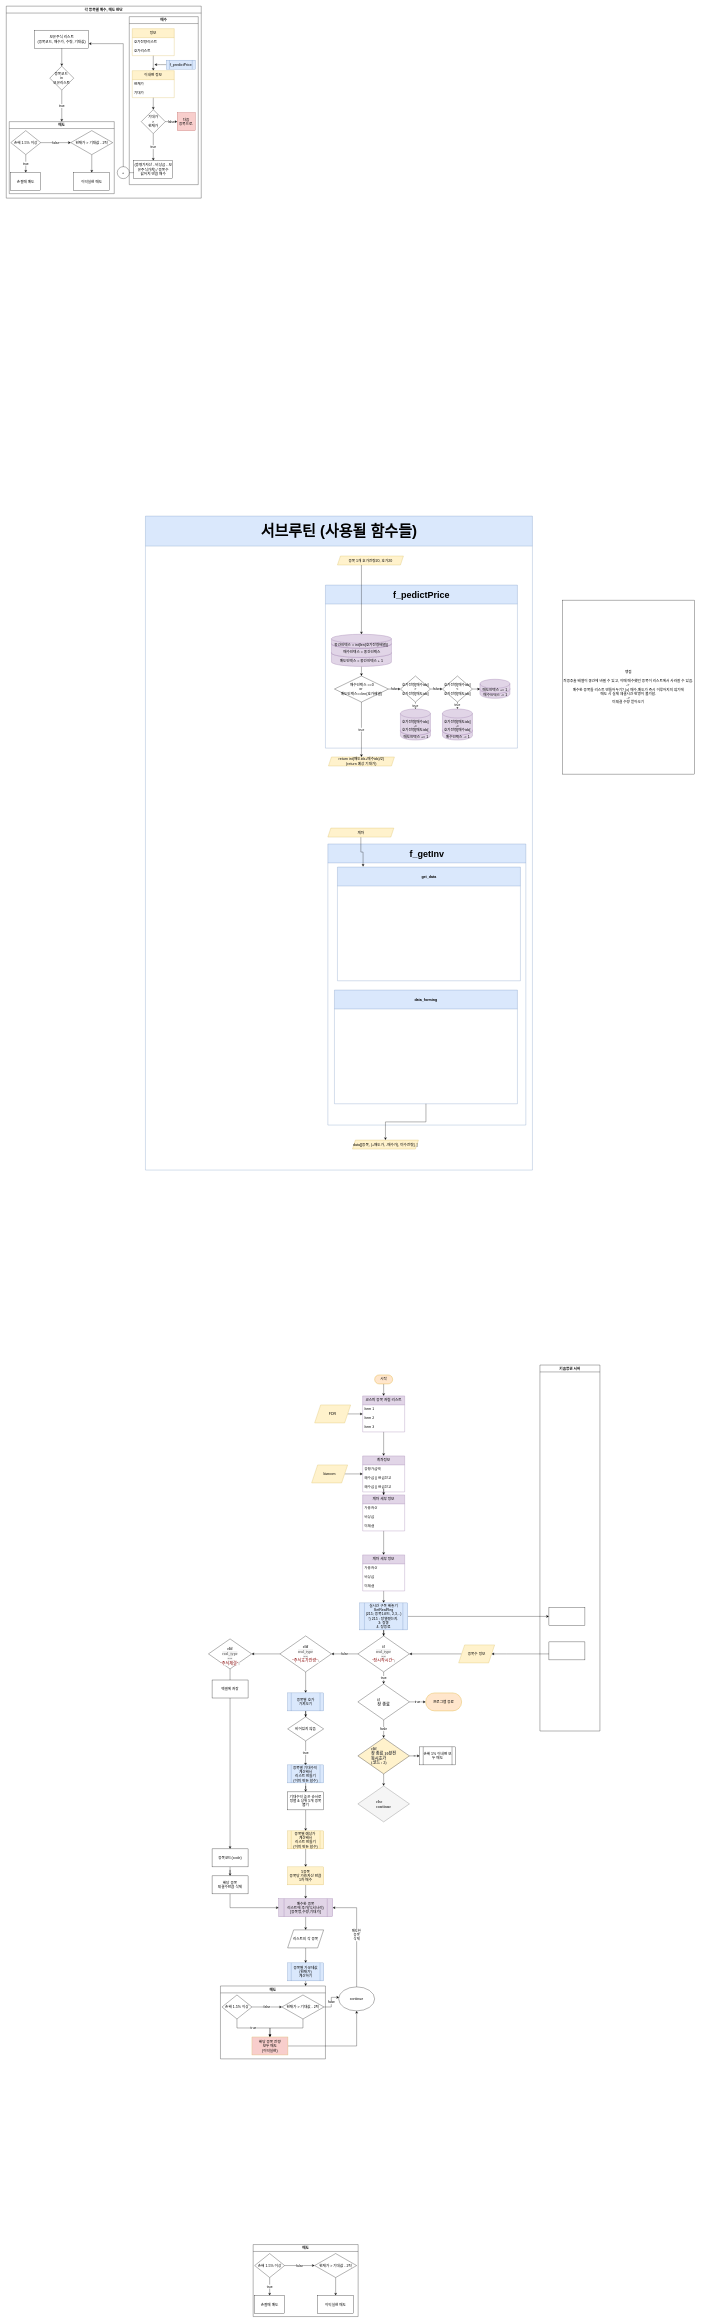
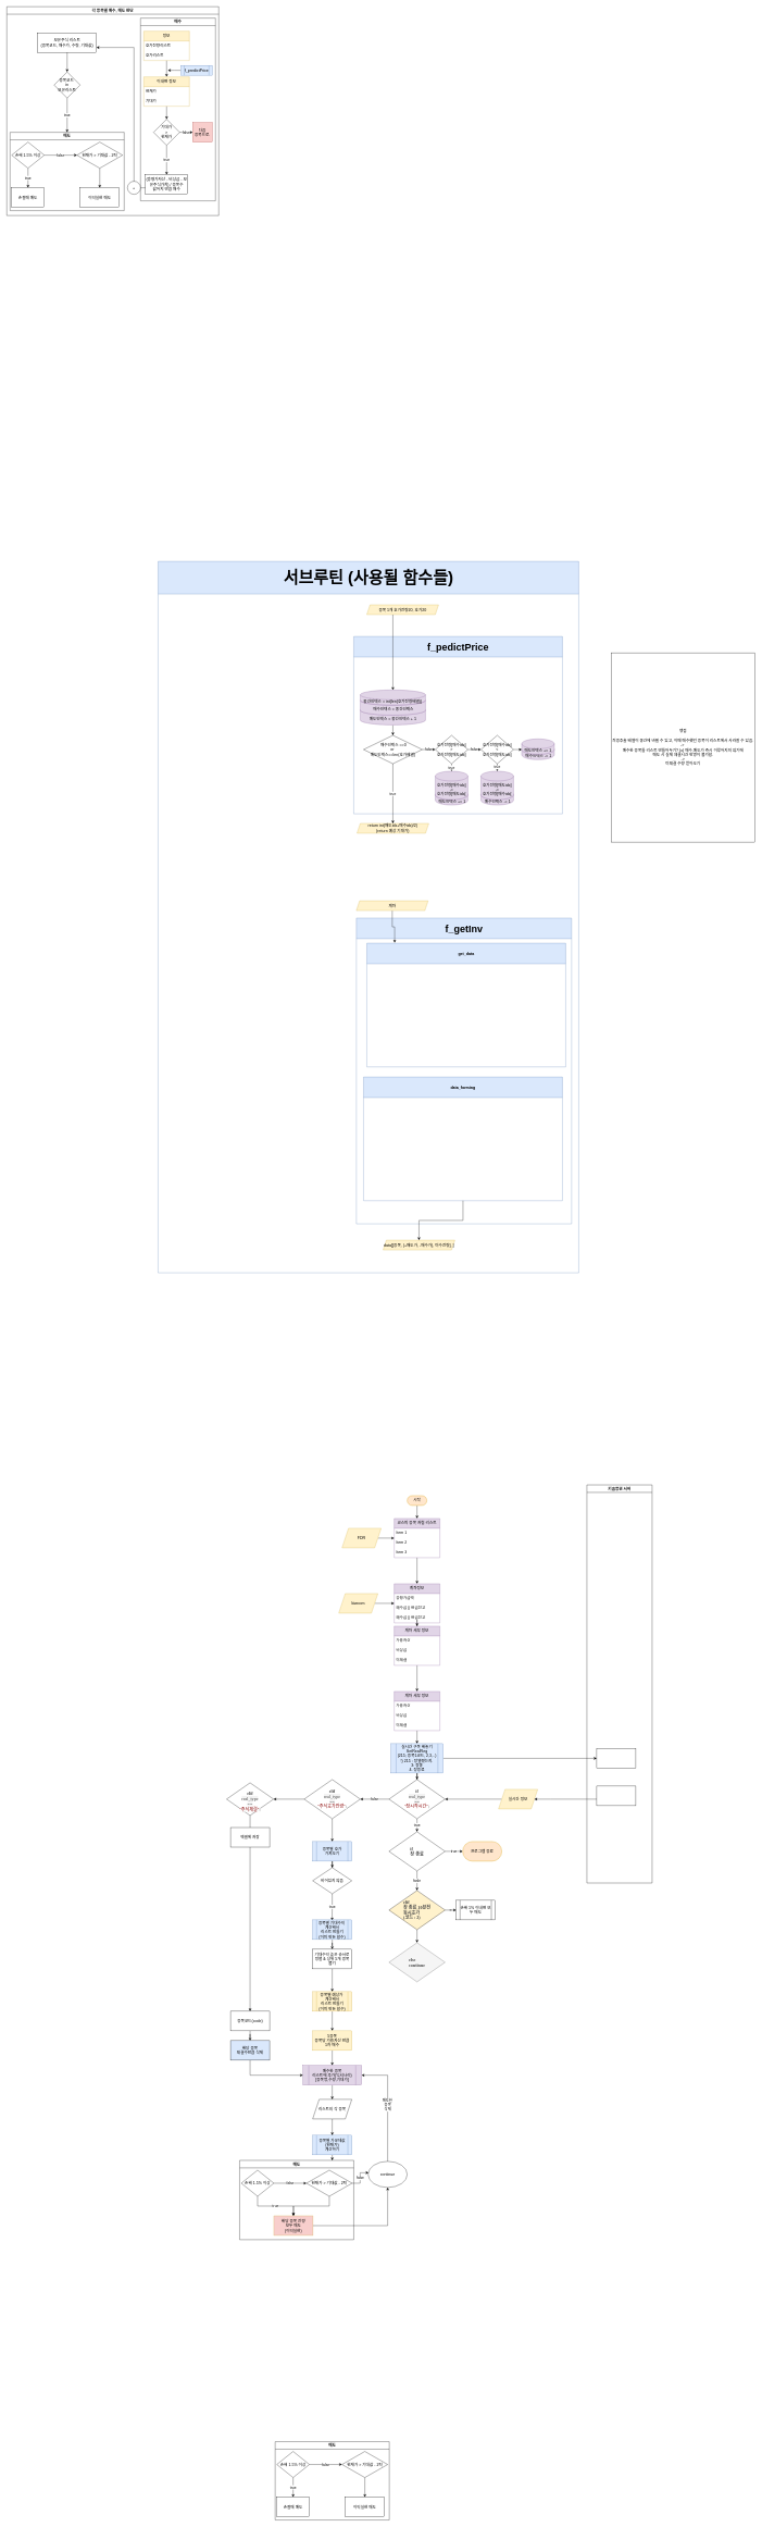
- <mxCell id="41" value="종목수 정보" style="shape=parallelogram;perimeter=parallelogramPerimeter;whiteSpace=wrap;html=1;fixedSize=1;fillColor=#fff2cc;strokeColor=#d6b656;" vertex="1" parent="1"><mxGeometry x="1528" y="5483" width="120" height="60" as="geometry" /></mxCell>
+ <mxCell id="41" value="실시간 정보" style="shape=parallelogram;perimeter=parallelogramPerimeter;whiteSpace=wrap;html=1;fixedSize=1;fillColor=#fff2cc;strokeColor=#d6b656;" vertex="1" parent="1"><mxGeometry x="1528" y="5483" width="120" height="60" as="geometry" /></mxCell>
- <mxCell id="69" value="해당 종목&lt;br&gt;체결수만큼 삭제" style="rounded=0;whiteSpace=wrap;html=1;" vertex="1" parent="1"><mxGeometry x="706" y="6253" width="120" height="60" as="geometry" /></mxCell>
+ <mxCell id="69" value="해당 종목&lt;br&gt;체결수만큼 삭제" style="rounded=0;whiteSpace=wrap;html=1;fillColor=#dae8fc;" vertex="1" parent="1"><mxGeometry x="706" y="6253" width="120" height="60" as="geometry" /></mxCell>
